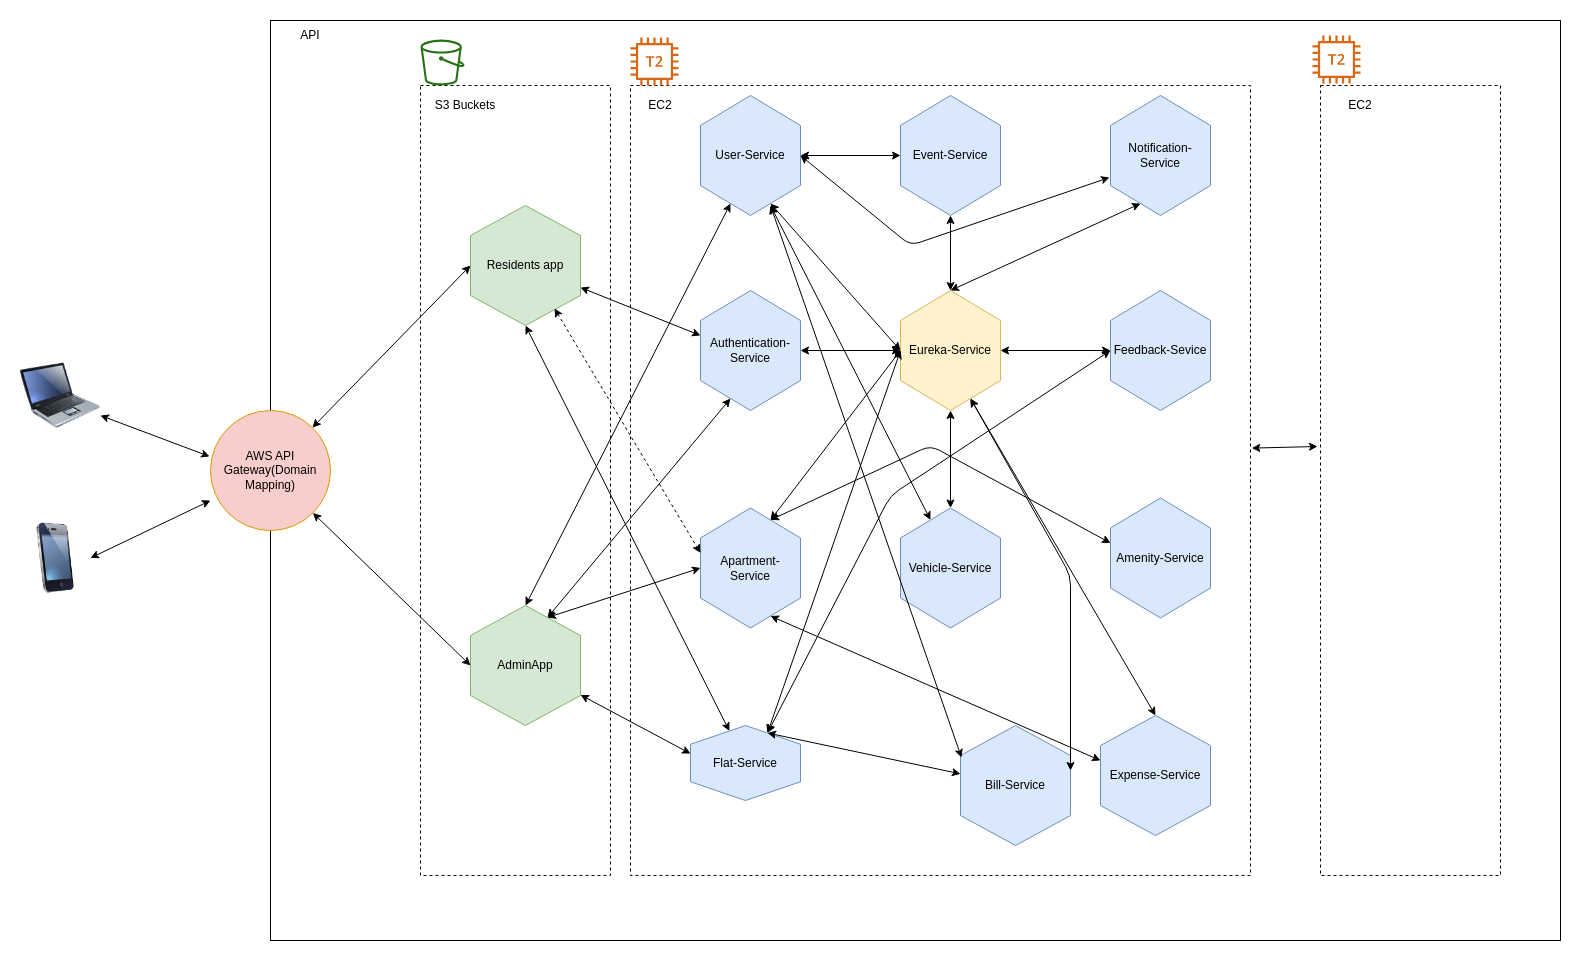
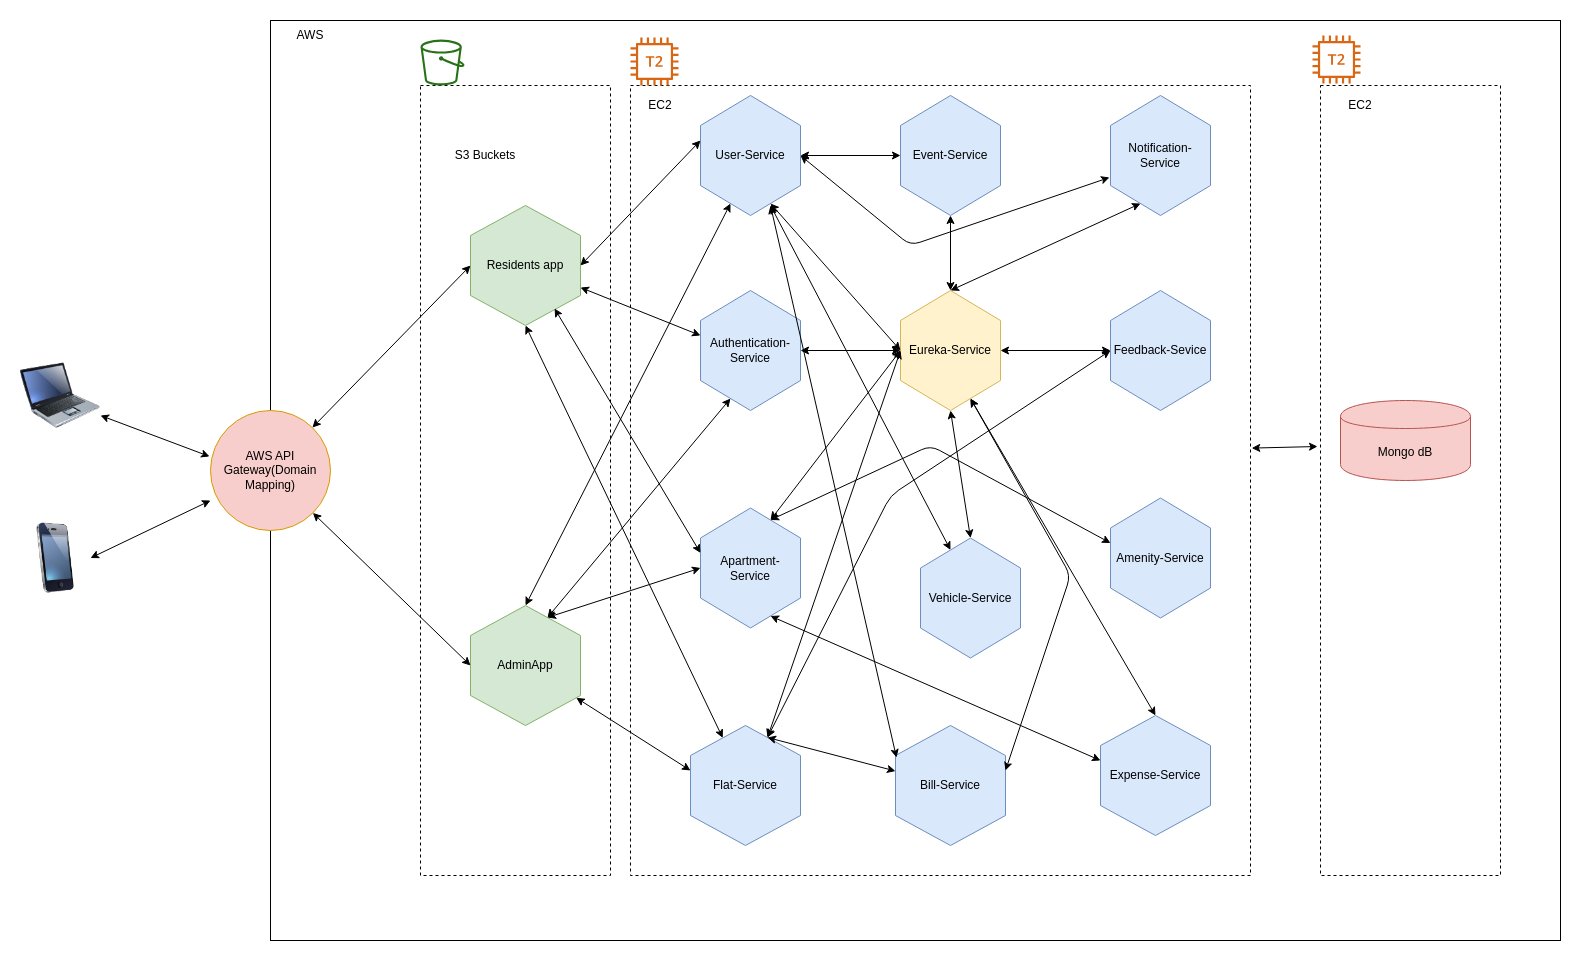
- <mxCell id="26" value="API" style="text;html=1;strokeColor=none;fillColor=none;align=center;verticalAlign=middle;whiteSpace=wrap;rounded=0;" vertex="1" parent="1"><mxGeometry x="290" y="25" width="40" height="20" as="geometry" /></mxCell>
+ <mxCell id="26" value="AWS" style="text;html=1;strokeColor=none;fillColor=none;align=center;verticalAlign=middle;whiteSpace=wrap;rounded=0;" vertex="1" parent="1"><mxGeometry x="290" y="25" width="40" height="20" as="geometry" /></mxCell>
- <mxCell id="57" value="S3 Buckets" style="text;html=1;strokeColor=none;fillColor=none;align=center;verticalAlign=middle;whiteSpace=wrap;rounded=0;" vertex="1" parent="1"><mxGeometry x="430" y="95" width="70" height="20" as="geometry" /></mxCell>
+ <mxCell id="57" value="S3 Buckets" style="text;html=1;strokeColor=none;fillColor=none;align=center;verticalAlign=middle;whiteSpace=wrap;rounded=0;" vertex="1" parent="1"><mxGeometry x="450" y="145" width="70" height="20" as="geometry" /></mxCell>
+ <mxCell id="30" value="" style="endArrow=classic;startArrow=classic;html=1;exitX=0.5;exitY=0;exitDx=0;exitDy=0;entryX=0.375;entryY=1;entryDx=0;entryDy=0;" edge="1" parent="1" source="6" target="10"><mxGeometry width="50" height="50" relative="1" as="geometry"><mxPoint x="660" y="305" as="sourcePoint" /><mxPoint x="710" y="255" as="targetPoint" /></mxGeometry></mxCell>
- <mxCell id="43" value="" style="endArrow=diamond;startArrow=classic;html=1;exitX=0;exitY=0.25;exitDx=0;exitDy=0;entryX=0.5;entryY=1;entryDx=0;entryDy=0;" edge="1" parent="1" source="5" target="13"><mxGeometry width="50" height="50" relative="1" as="geometry"><mxPoint x="840" y="475" as="sourcePoint" /><mxPoint x="890" y="425" as="targetPoint" /></mxGeometry></mxCell>
+ <mxCell id="43" value="" style="endArrow=classic;startArrow=classic;html=1;exitX=0;exitY=0.25;exitDx=0;exitDy=0;entryX=0.5;entryY=1;entryDx=0;entryDy=0;" edge="1" parent="1" source="5" target="13"><mxGeometry width="50" height="50" relative="1" as="geometry"><mxPoint x="840" y="475" as="sourcePoint" /><mxPoint x="890" y="425" as="targetPoint" /></mxGeometry></mxCell>
- <mxCell id="31" value="" style="endArrow=classic;startArrow=classic;html=1;exitX=0.858;exitY=0.236;exitDx=0;exitDy=0;exitPerimeter=0;entryX=0.375;entryY=1;entryDx=0;entryDy=0;dashed=1;" edge="1" parent="1" source="6" target="5"><mxGeometry width="50" height="50" relative="1" as="geometry"><mxPoint x="670" y="515" as="sourcePoint" /><mxPoint x="720" y="465" as="targetPoint" /></mxGeometry></mxCell>
+ <mxCell id="31" value="" style="endArrow=classic;startArrow=classic;html=1;exitX=0.858;exitY=0.236;exitDx=0;exitDy=0;exitPerimeter=0;entryX=0.375;entryY=1;entryDx=0;entryDy=0;" edge="1" parent="1" source="6" target="5"><mxGeometry width="50" height="50" relative="1" as="geometry"><mxPoint x="670" y="515" as="sourcePoint" /><mxPoint x="720" y="465" as="targetPoint" /></mxGeometry></mxCell>
+ <mxCell id="21" value="Mongo dB" style="shape=cylinder;whiteSpace=wrap;html=1;boundedLbl=1;backgroundOutline=1;fillColor=#f8cecc;strokeColor=#b85450;" vertex="1" parent="1"><mxGeometry x="1340" y="400" width="130" height="80" as="geometry" /></mxCell>
- <mxCell id="12" value="Vehicle-Service" style="shape=hexagon;perimeter=hexagonPerimeter2;whiteSpace=wrap;html=1;direction=south;fillColor=#dae8fc;strokeColor=#6c8ebf;" vertex="1" parent="1"><mxGeometry x="900" y="507.5" width="100" height="120" as="geometry" /></mxCell>
+ <mxCell id="12" value="Vehicle-Service" style="shape=hexagon;perimeter=hexagonPerimeter2;whiteSpace=wrap;html=1;direction=south;fillColor=#dae8fc;strokeColor=#6c8ebf;" vertex="1" parent="1"><mxGeometry x="920" y="537.5" width="100" height="120" as="geometry" /></mxCell>
- <mxCell id="11" value="Flat-Service" style="shape=hexagon;perimeter=hexagonPerimeter2;whiteSpace=wrap;html=1;direction=south;fillColor=#dae8fc;strokeColor=#6c8ebf;" vertex="1" parent="1"><mxGeometry x="690" y="725" width="110" height="75" as="geometry" /></mxCell>
+ <mxCell id="11" value="Flat-Service" style="shape=hexagon;perimeter=hexagonPerimeter2;whiteSpace=wrap;html=1;direction=south;fillColor=#dae8fc;strokeColor=#6c8ebf;" vertex="1" parent="1"><mxGeometry x="690" y="725" width="110" height="120" as="geometry" /></mxCell>
- <mxCell id="15" value="Bill-Service" style="shape=hexagon;perimeter=hexagonPerimeter2;whiteSpace=wrap;html=1;direction=south;fillColor=#dae8fc;strokeColor=#6c8ebf;" vertex="1" parent="1"><mxGeometry x="960" y="725" width="110" height="120" as="geometry" /></mxCell>
+ <mxCell id="15" value="Bill-Service" style="shape=hexagon;perimeter=hexagonPerimeter2;whiteSpace=wrap;html=1;direction=south;fillColor=#dae8fc;strokeColor=#6c8ebf;" vertex="1" parent="1"><mxGeometry x="895" y="725" width="110" height="120" as="geometry" /></mxCell>
